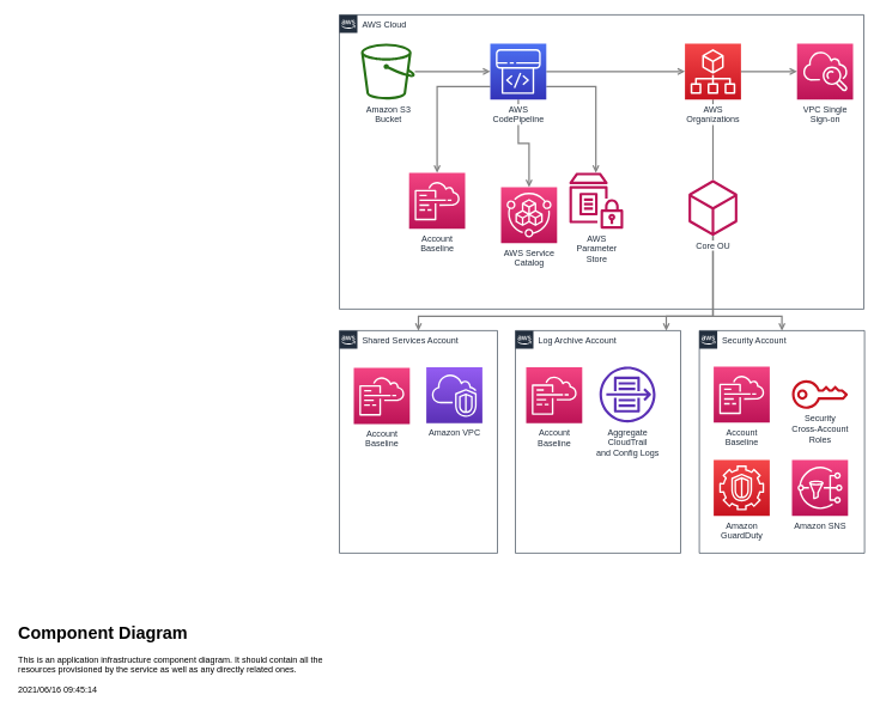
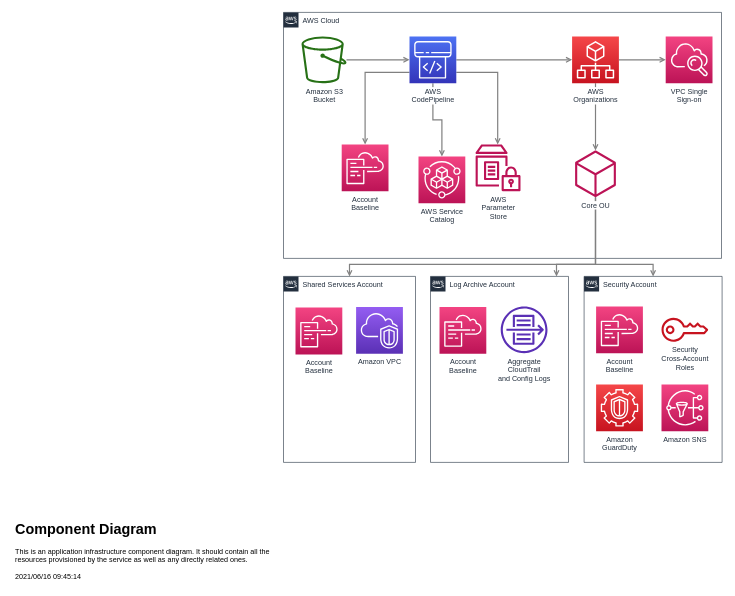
- <mxCell id="13" style="edgeStyle=orthogonalEdgeStyle;rounded=0;orthogonalLoop=1;jettySize=auto;html=1;startArrow=none;startFill=0;endArrow=none;endFill=0;strokeColor=#808080;strokeWidth=2;" edge="1" parent="1" source="19" target="24"><mxGeometry relative="1" as="geometry" /></mxCell>
+ <mxCell id="13" style="edgeStyle=orthogonalEdgeStyle;rounded=0;orthogonalLoop=1;jettySize=auto;html=1;startArrow=none;startFill=0;endArrow=open;endFill=0;strokeColor=#808080;strokeWidth=2;" edge="1" parent="1" source="19" target="24"><mxGeometry relative="1" as="geometry" /></mxCell>
